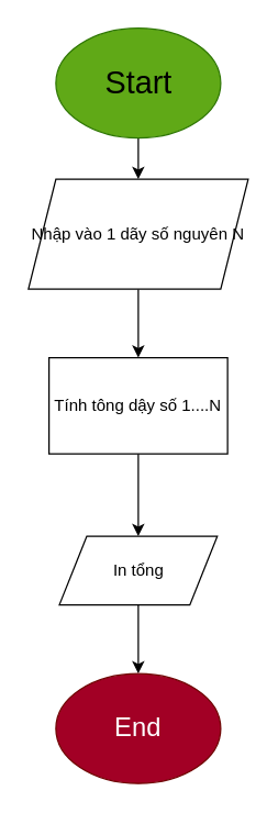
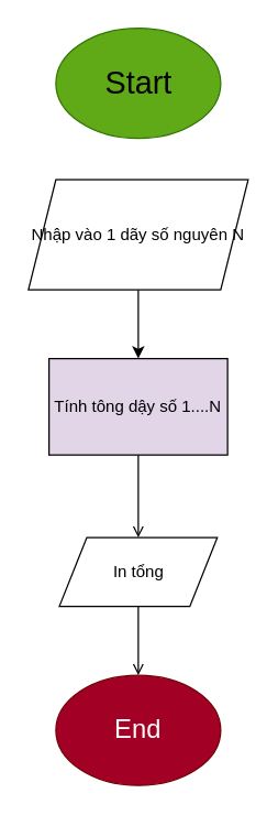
- <mxCell id="2" style="edgeStyle=orthogonalEdgeStyle;rounded=0;orthogonalLoop=1;jettySize=auto;html=1;entryX=0.5;entryY=0;entryDx=0;entryDy=0;" edge="1" parent="1" source="3" target="5"><mxGeometry relative="1" as="geometry"><mxPoint x="100" y="130" as="targetPoint" /></mxGeometry></mxCell>
- <mxCell id="7" value="Tính tông dậy số 1....N" style="rounded=0;whiteSpace=wrap;html=1;" vertex="1" parent="1"><mxGeometry x="35" y="260" width="130" height="70" as="geometry" /></mxCell>
+ <mxCell id="7" value="Tính tông dậy số 1....N" style="rounded=0;whiteSpace=wrap;html=1;fillColor=#e1d5e7;" vertex="1" parent="1"><mxGeometry x="35" y="260" width="130" height="70" as="geometry" /></mxCell>
- <mxCell id="6" style="edgeStyle=orthogonalEdgeStyle;rounded=0;orthogonalLoop=1;jettySize=auto;html=1;entryX=0.5;entryY=0;entryDx=0;entryDy=0;" edge="1" parent="1" source="7" target="10"><mxGeometry relative="1" as="geometry"><mxPoint x="100" y="380" as="targetPoint" /></mxGeometry></mxCell>
+ <mxCell id="6" style="edgeStyle=orthogonalEdgeStyle;rounded=0;orthogonalLoop=1;jettySize=auto;html=1;entryX=0.5;entryY=0;entryDx=0;entryDy=0;endArrow=open;" edge="1" parent="1" source="7" target="10"><mxGeometry relative="1" as="geometry"><mxPoint x="100" y="380" as="targetPoint" /></mxGeometry></mxCell>
- <mxCell id="8" style="edgeStyle=orthogonalEdgeStyle;rounded=0;orthogonalLoop=1;jettySize=auto;html=1;entryX=0.5;entryY=0;entryDx=0;entryDy=0;exitX=0.5;exitY=1;exitDx=0;exitDy=0;" edge="1" parent="1" source="10" target="9"><mxGeometry relative="1" as="geometry"><mxPoint x="100" y="440" as="sourcePoint" /></mxGeometry></mxCell>
+ <mxCell id="8" style="edgeStyle=orthogonalEdgeStyle;rounded=0;orthogonalLoop=1;jettySize=auto;html=1;entryX=0.5;entryY=0;entryDx=0;entryDy=0;exitX=0.5;exitY=1;exitDx=0;exitDy=0;endArrow=open;" edge="1" parent="1" source="10" target="9"><mxGeometry relative="1" as="geometry"><mxPoint x="100" y="440" as="sourcePoint" /></mxGeometry></mxCell>
